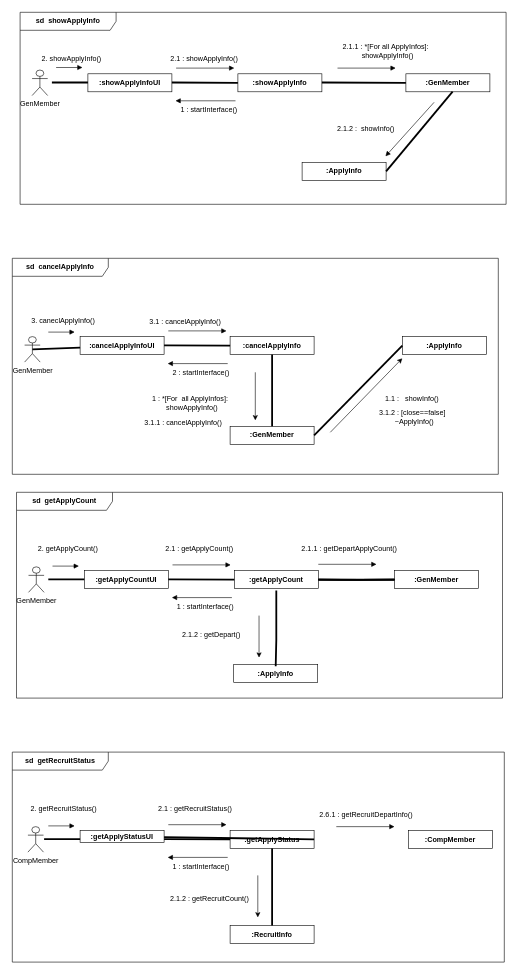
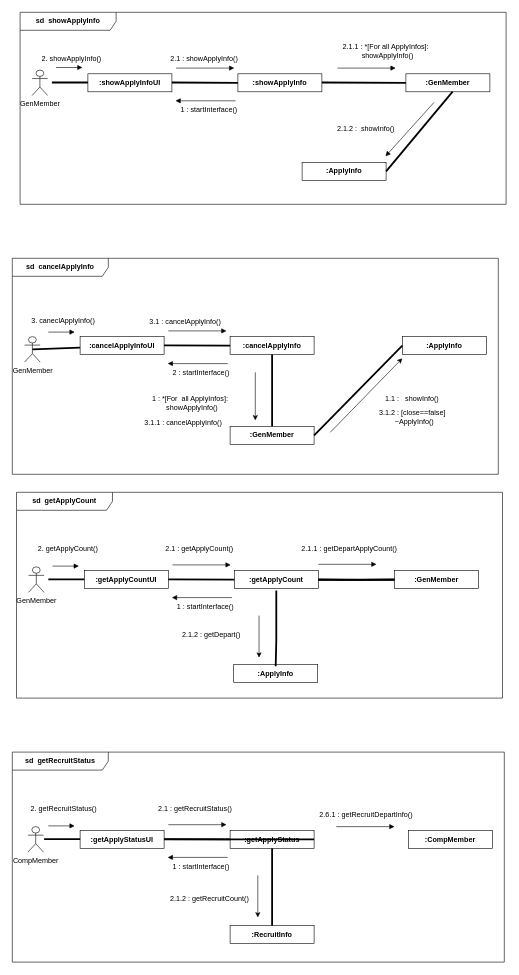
- <mxCell id="46" value=":&lt;b style=&quot;border-color: var(--border-color);&quot;&gt;getApplyStatusUI&lt;/b&gt;" style="fontStyle=1;whiteSpace=wrap;html=1;" vertex="1" parent="44"><mxGeometry x="113" y="130.5" width="140" height="20" as="geometry" /></mxCell>
+ <mxCell id="46" value=":&lt;b style=&quot;border-color: var(--border-color);&quot;&gt;getApplyStatusUI&lt;/b&gt;" style="fontStyle=1;whiteSpace=wrap;html=1;" vertex="1" parent="44"><mxGeometry x="113" y="130.5" width="140" height="30" as="geometry" /></mxCell>
